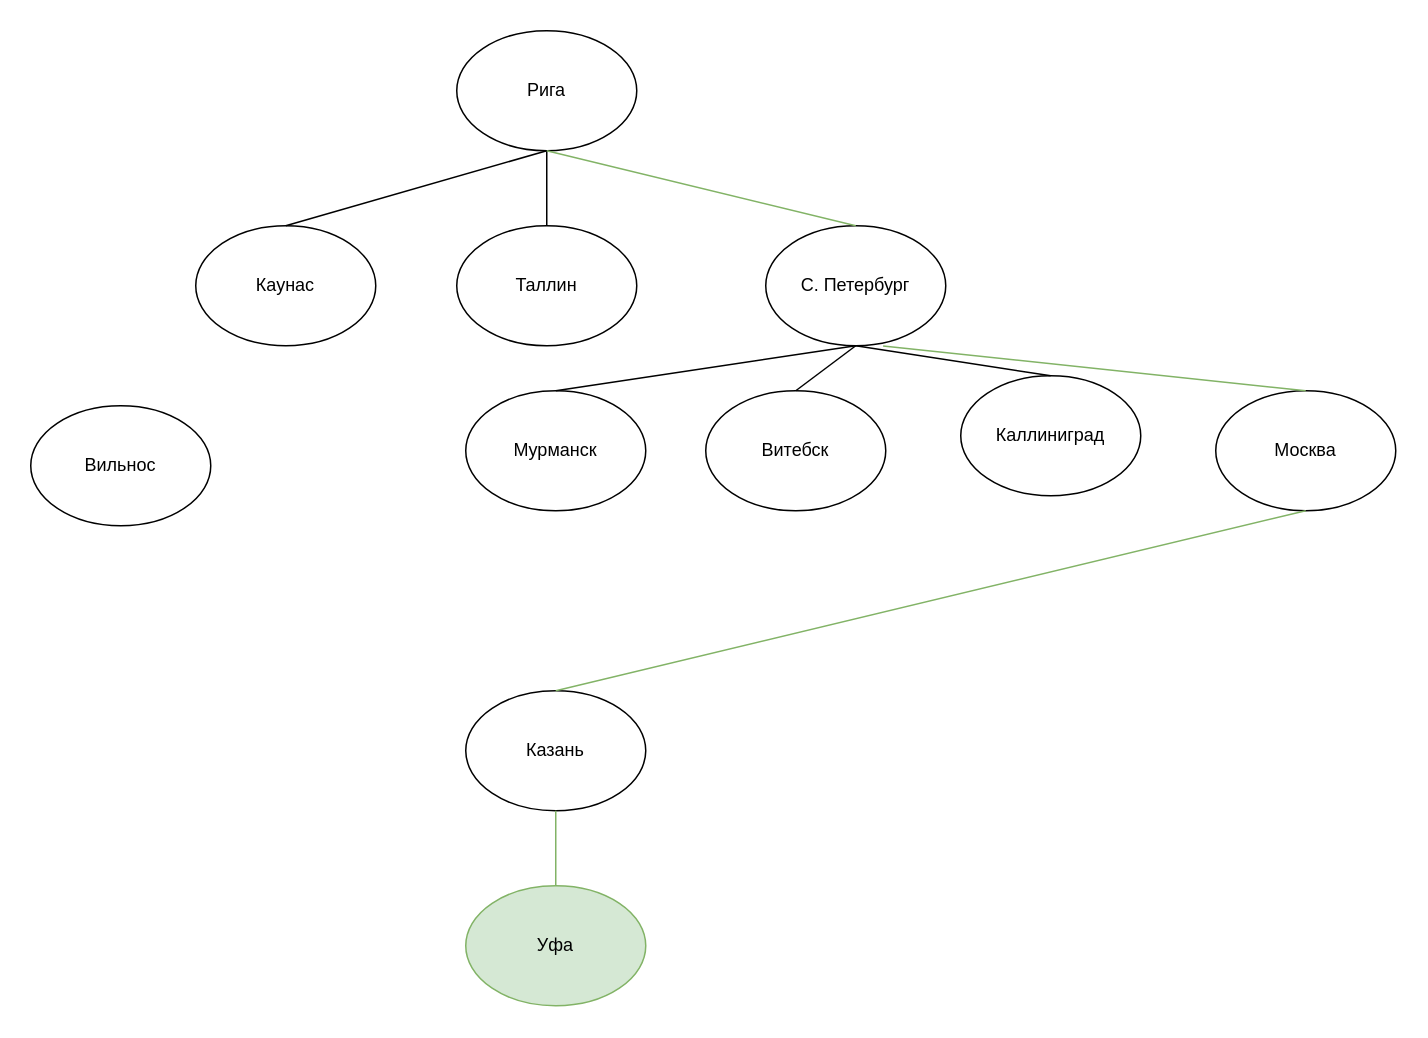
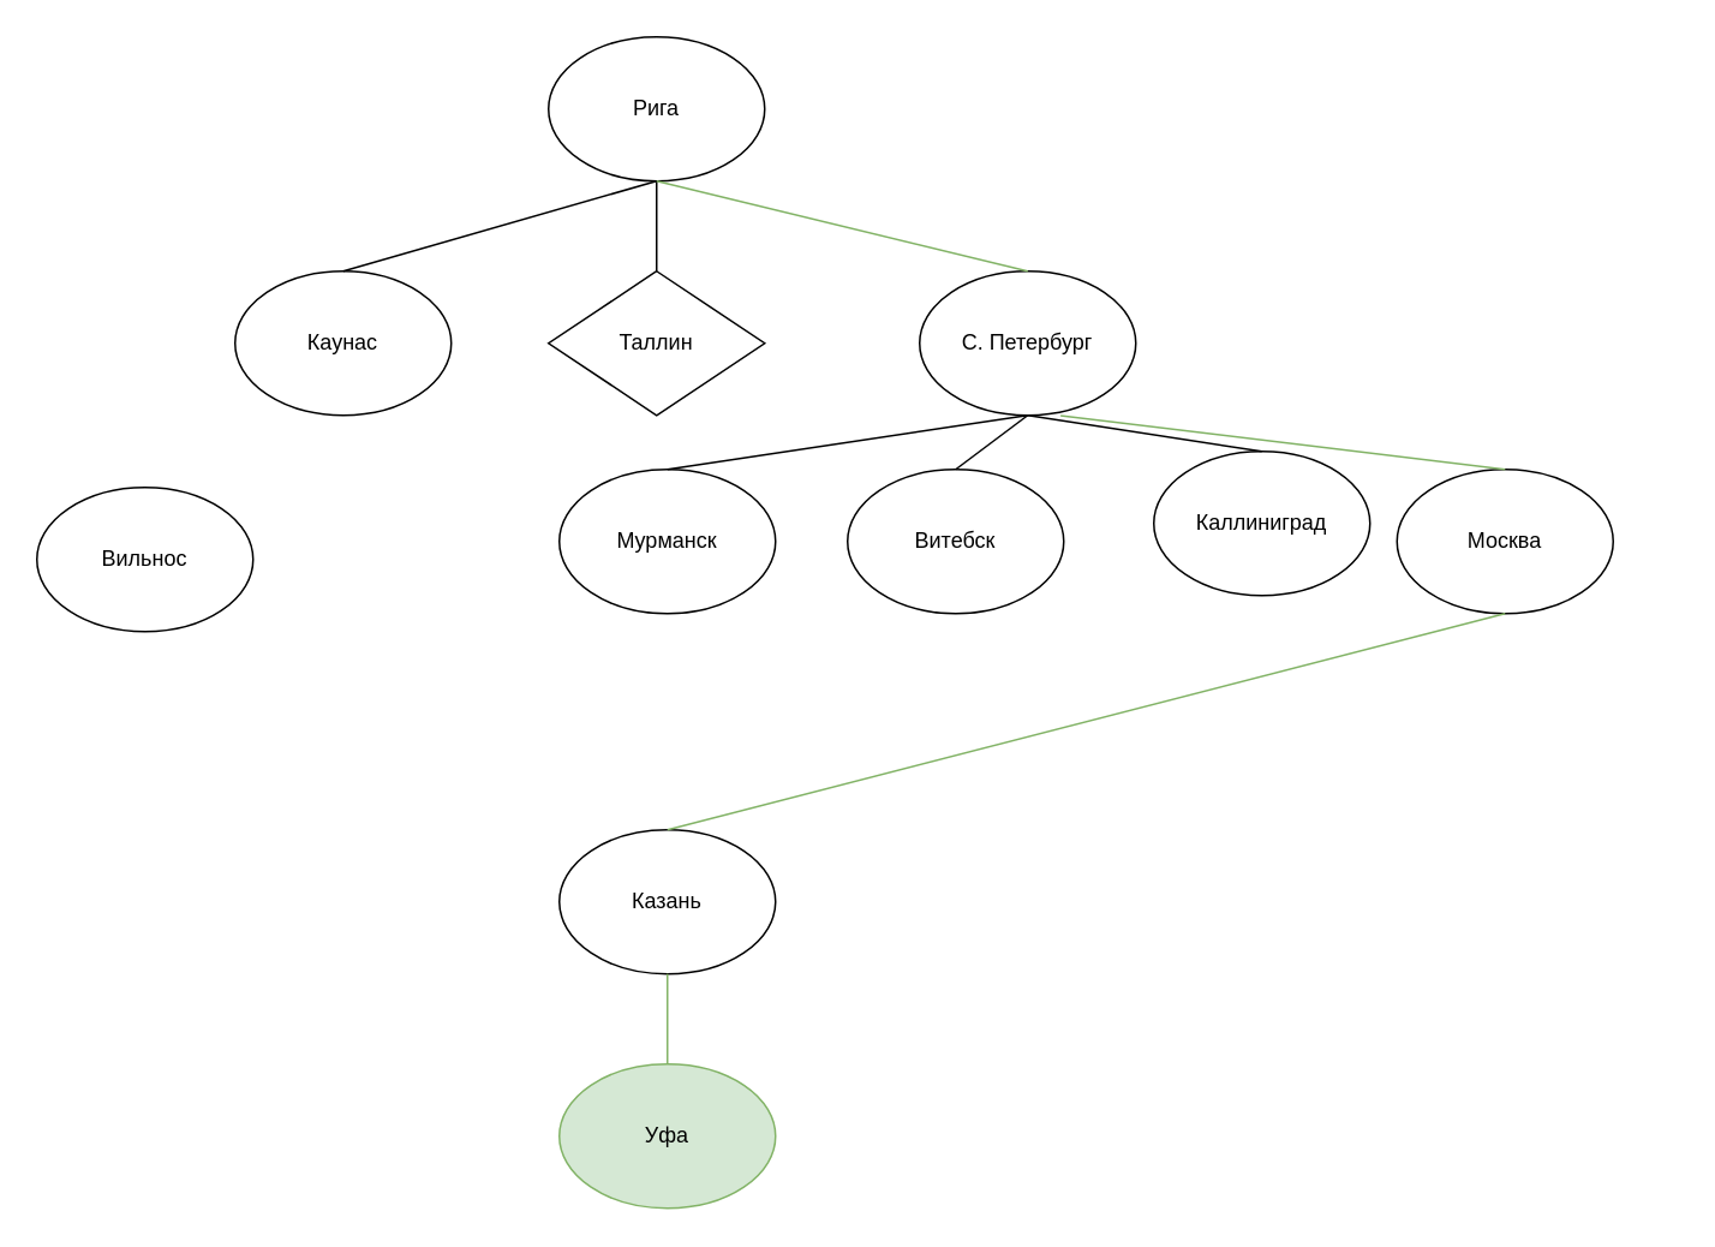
- <mxCell id="6" value="Таллин" style="ellipse;whiteSpace=wrap;html=1;" parent="1" vertex="1"><mxGeometry x="304" y="150" width="120" height="80" as="geometry" /></mxCell>
+ <mxCell id="6" value="Таллин" style="rhombus;whiteSpace=wrap;html=1;" parent="1" vertex="1"><mxGeometry x="304" y="150" width="120" height="80" as="geometry" /></mxCell>
- <mxCell id="13" value="Москва" style="ellipse;whiteSpace=wrap;html=1;" parent="1" vertex="1"><mxGeometry x="810" y="260" width="120" height="80" as="geometry" /></mxCell>
+ <mxCell id="13" value="Москва" style="ellipse;whiteSpace=wrap;html=1;" parent="1" vertex="1"><mxGeometry x="775" y="260" width="120" height="80" as="geometry" /></mxCell>
